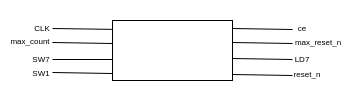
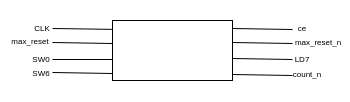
- <mxCell id="12" value="&lt;font style=&quot;font-size: 8px;&quot;&gt;max_count&lt;/font&gt;" style="text;strokeColor=none;align=center;fillColor=none;html=1;verticalAlign=middle;whiteSpace=wrap;rounded=0;" vertex="1" parent="1"><mxGeometry x="20" y="35" width="20" height="10" as="geometry" /></mxCell>
+ <mxCell id="12" value="&lt;font style=&quot;font-size: 8px;&quot;&gt;max_reset&lt;/font&gt;" style="text;strokeColor=none;align=center;fillColor=none;html=1;verticalAlign=middle;whiteSpace=wrap;rounded=0;" vertex="1" parent="1"><mxGeometry x="20" y="35" width="20" height="10" as="geometry" /></mxCell>
- <mxCell id="13" value="&lt;font style=&quot;font-size: 8px;&quot;&gt;SW7&lt;/font&gt;" style="text;strokeColor=none;align=center;fillColor=none;html=1;verticalAlign=middle;whiteSpace=wrap;rounded=0;" vertex="1" parent="1"><mxGeometry x="31" y="53" width="20" height="10" as="geometry" /></mxCell>
+ <mxCell id="13" value="&lt;font style=&quot;font-size: 8px;&quot;&gt;SW0&lt;/font&gt;" style="text;strokeColor=none;align=center;fillColor=none;html=1;verticalAlign=middle;whiteSpace=wrap;rounded=0;" vertex="1" parent="1"><mxGeometry x="31" y="53" width="20" height="10" as="geometry" /></mxCell>
- <mxCell id="14" value="&lt;font style=&quot;font-size: 8px;&quot;&gt;SW1&lt;/font&gt;" style="text;strokeColor=none;align=center;fillColor=none;html=1;verticalAlign=middle;whiteSpace=wrap;rounded=0;" vertex="1" parent="1"><mxGeometry x="31" y="67" width="20" height="10" as="geometry" /></mxCell>
+ <mxCell id="14" value="&lt;font style=&quot;font-size: 8px;&quot;&gt;SW6&lt;/font&gt;" style="text;strokeColor=none;align=center;fillColor=none;html=1;verticalAlign=middle;whiteSpace=wrap;rounded=0;" vertex="1" parent="1"><mxGeometry x="31" y="67" width="20" height="10" as="geometry" /></mxCell>
- <mxCell id="18" value="&lt;font style=&quot;font-size: 8px;&quot;&gt;reset_n&lt;/font&gt;" style="text;strokeColor=none;align=center;fillColor=none;html=1;verticalAlign=middle;whiteSpace=wrap;rounded=0;" vertex="1" parent="1"><mxGeometry x="297" y="68" width="20" height="10" as="geometry" /></mxCell>
+ <mxCell id="18" value="&lt;font style=&quot;font-size: 8px;&quot;&gt;count_n&lt;/font&gt;" style="text;strokeColor=none;align=center;fillColor=none;html=1;verticalAlign=middle;whiteSpace=wrap;rounded=0;" vertex="1" parent="1"><mxGeometry x="297" y="68" width="20" height="10" as="geometry" /></mxCell>
